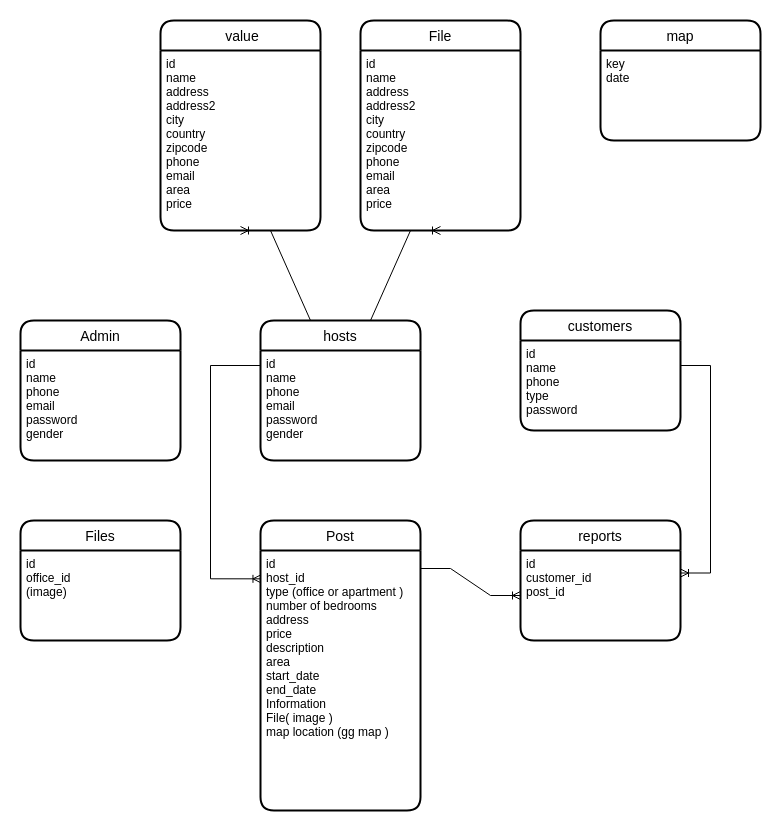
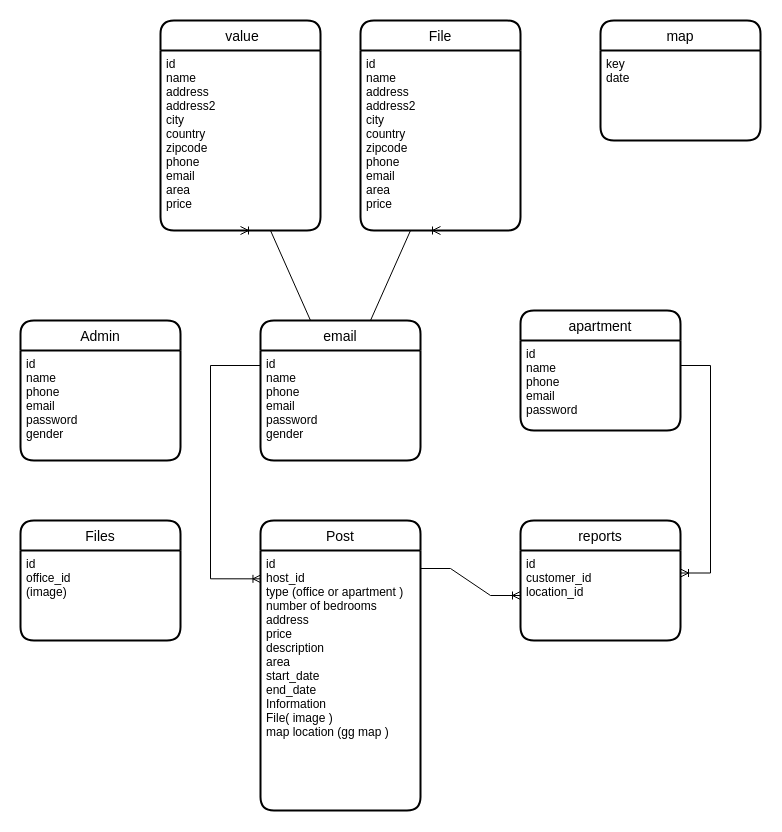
- <mxCell id="6" value="customers" style="swimlane;childLayout=stackLayout;horizontal=1;startSize=30;horizontalStack=0;rounded=1;fontSize=14;fontStyle=0;strokeWidth=2;resizeParent=0;resizeLast=1;shadow=0;dashed=0;align=center;" vertex="1" parent="1"><mxGeometry x="520" y="310" width="160" height="120" as="geometry" /></mxCell>
+ <mxCell id="6" value="apartment" style="swimlane;childLayout=stackLayout;horizontal=1;startSize=30;horizontalStack=0;rounded=1;fontSize=14;fontStyle=0;strokeWidth=2;resizeParent=0;resizeLast=1;shadow=0;dashed=0;align=center;" vertex="1" parent="1"><mxGeometry x="520" y="310" width="160" height="120" as="geometry" /></mxCell>
- <mxCell id="4" value="hosts" style="swimlane;childLayout=stackLayout;horizontal=1;startSize=30;horizontalStack=0;rounded=1;fontSize=14;fontStyle=0;strokeWidth=2;resizeParent=0;resizeLast=1;shadow=0;dashed=0;align=center;" vertex="1" parent="1"><mxGeometry x="260" y="320" width="160" height="140" as="geometry" /></mxCell>
+ <mxCell id="4" value="email" style="swimlane;childLayout=stackLayout;horizontal=1;startSize=30;horizontalStack=0;rounded=1;fontSize=14;fontStyle=0;strokeWidth=2;resizeParent=0;resizeLast=1;shadow=0;dashed=0;align=center;" vertex="1" parent="1"><mxGeometry x="260" y="320" width="160" height="140" as="geometry" /></mxCell>
- <mxCell id="7" value="id&#10;name&#10;phone&#10;type&#10;password&#10;" style="align=left;strokeColor=none;fillColor=none;spacingLeft=4;fontSize=12;verticalAlign=top;resizable=0;rotatable=0;part=1;" vertex="1" parent="6"><mxGeometry y="30" width="160" height="90" as="geometry" /></mxCell>
+ <mxCell id="7" value="id&#10;name&#10;phone&#10;email&#10;password&#10;" style="align=left;strokeColor=none;fillColor=none;spacingLeft=4;fontSize=12;verticalAlign=top;resizable=0;rotatable=0;part=1;" vertex="1" parent="6"><mxGeometry y="30" width="160" height="90" as="geometry" /></mxCell>
- <mxCell id="19" value="id&#10;customer_id&#10;post_id" style="align=left;strokeColor=none;fillColor=none;spacingLeft=4;fontSize=12;verticalAlign=top;resizable=0;rotatable=0;part=1;" vertex="1" parent="18"><mxGeometry y="30" width="160" height="90" as="geometry" /></mxCell>
+ <mxCell id="19" value="id&#10;customer_id&#10;location_id" style="align=left;strokeColor=none;fillColor=none;spacingLeft=4;fontSize=12;verticalAlign=top;resizable=0;rotatable=0;part=1;" vertex="1" parent="18"><mxGeometry y="30" width="160" height="90" as="geometry" /></mxCell>
